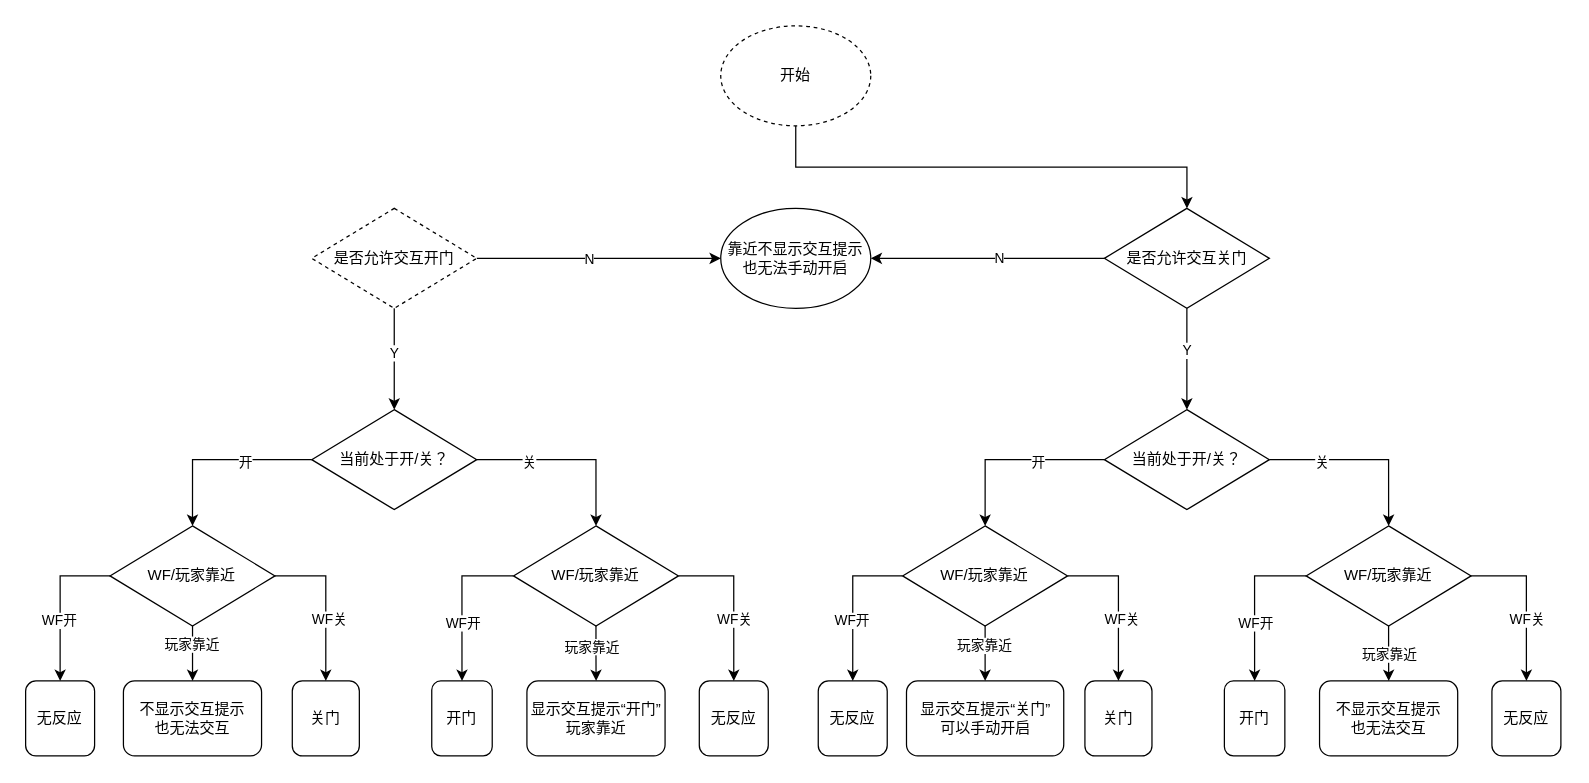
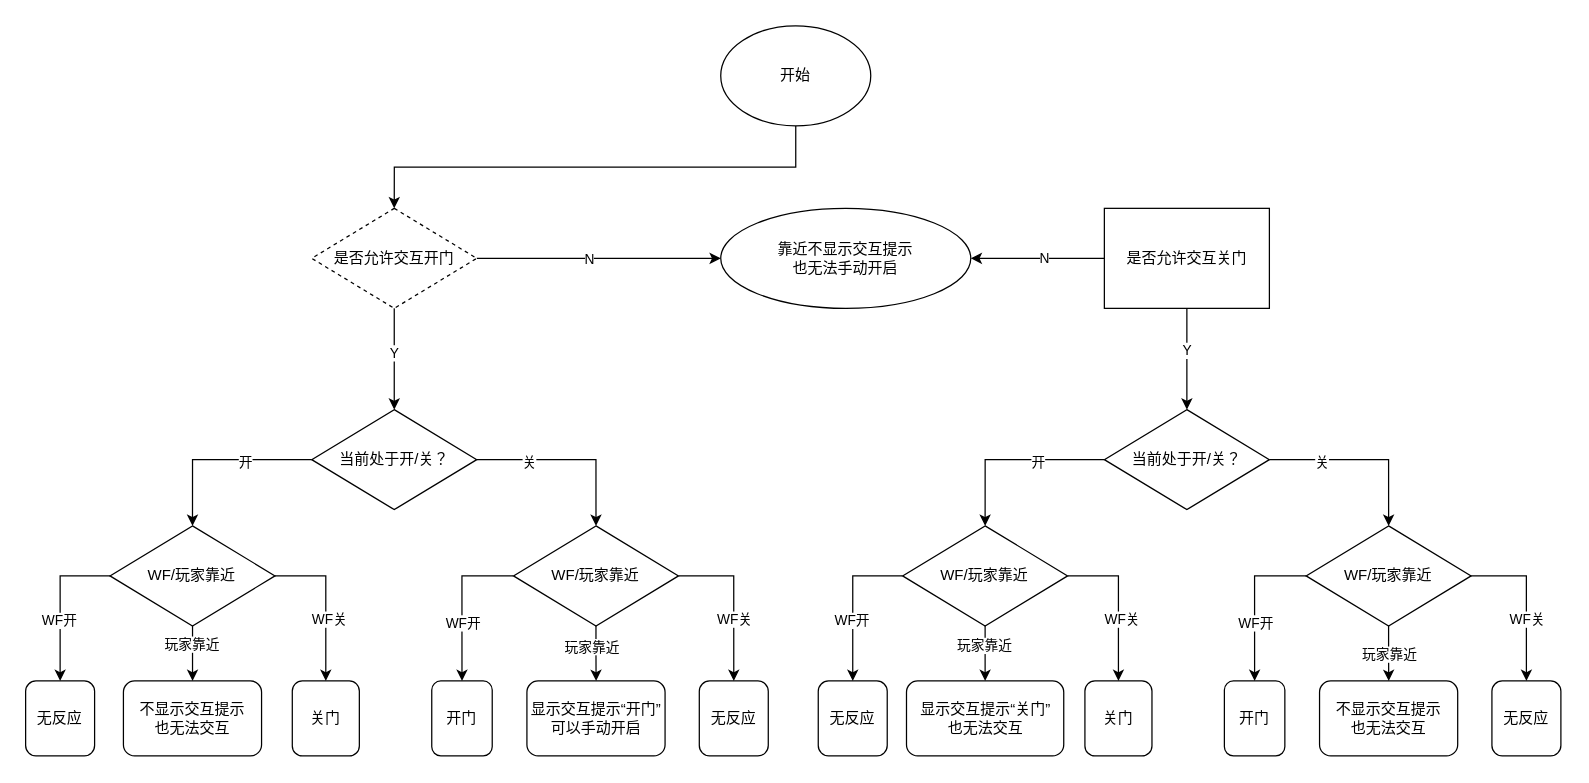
- <mxCell id="3" value="开始" style="ellipse;whiteSpace=wrap;html=1;dashed=1;" parent="1" vertex="1"><mxGeometry x="576" y="20" width="120" height="80" as="geometry" /></mxCell>
+ <mxCell id="3" value="开始" style="ellipse;whiteSpace=wrap;html=1;" parent="1" vertex="1"><mxGeometry x="576" y="20" width="120" height="80" as="geometry" /></mxCell>
- <mxCell id="2" style="edgeStyle=orthogonalEdgeStyle;rounded=0;orthogonalLoop=1;jettySize=auto;html=1;exitX=0.5;exitY=1;exitDx=0;exitDy=0;" parent="1" source="3" target="13" edge="1"><mxGeometry relative="1" as="geometry" /></mxCell>
+ <mxCell id="2" style="edgeStyle=orthogonalEdgeStyle;rounded=0;orthogonalLoop=1;jettySize=auto;html=1;exitX=0.5;exitY=1;exitDx=0;exitDy=0;entryX=0.5;entryY=0;entryDx=0;entryDy=0;" parent="1" source="3" target="18" edge="1"><mxGeometry relative="1" as="geometry" /></mxCell>
- <mxCell id="4" value="靠近不显示交互提示&lt;br&gt;也无法手动开启" style="ellipse;whiteSpace=wrap;html=1;" parent="1" vertex="1"><mxGeometry x="576" y="166" width="120" height="80" as="geometry" /></mxCell>
+ <mxCell id="4" value="靠近不显示交互提示&lt;br&gt;也无法手动开启" style="ellipse;whiteSpace=wrap;html=1;" parent="1" vertex="1"><mxGeometry x="576" y="166" width="200" height="80" as="geometry" /></mxCell>
- <mxCell id="13" value="是否允许交互关门" style="rhombus;whiteSpace=wrap;html=1;" parent="1" vertex="1"><mxGeometry x="882.85" y="166" width="132" height="80" as="geometry" /></mxCell>
+ <mxCell id="13" value="是否允许交互关门" style="whiteSpace=wrap;html=1;rounded=0;" parent="1" vertex="1"><mxGeometry x="882.85" y="166" width="132" height="80" as="geometry" /></mxCell>
- <mxCell id="36" value="显示交互提示“开门”&lt;br&gt;玩家靠近" style="rounded=1;whiteSpace=wrap;html=1;" parent="1" vertex="1"><mxGeometry x="420.97" y="544" width="110.5" height="60" as="geometry" /></mxCell>
+ <mxCell id="36" value="显示交互提示“开门”&lt;br&gt;可以手动开启" style="rounded=1;whiteSpace=wrap;html=1;" parent="1" vertex="1"><mxGeometry x="420.97" y="544" width="110.5" height="60" as="geometry" /></mxCell>
- <mxCell id="53" value="显示交互提示“关门”&lt;br style=&quot;border-color: var(--border-color);&quot;&gt;可以手动开启" style="rounded=1;whiteSpace=wrap;html=1;" parent="1" vertex="1"><mxGeometry x="724.58" y="544" width="125.78" height="60" as="geometry" /></mxCell>
+ <mxCell id="53" value="显示交互提示“关门”&lt;br style=&quot;border-color: var(--border-color);&quot;&gt;也无法交互" style="rounded=1;whiteSpace=wrap;html=1;" parent="1" vertex="1"><mxGeometry x="724.58" y="544" width="125.78" height="60" as="geometry" /></mxCell>
